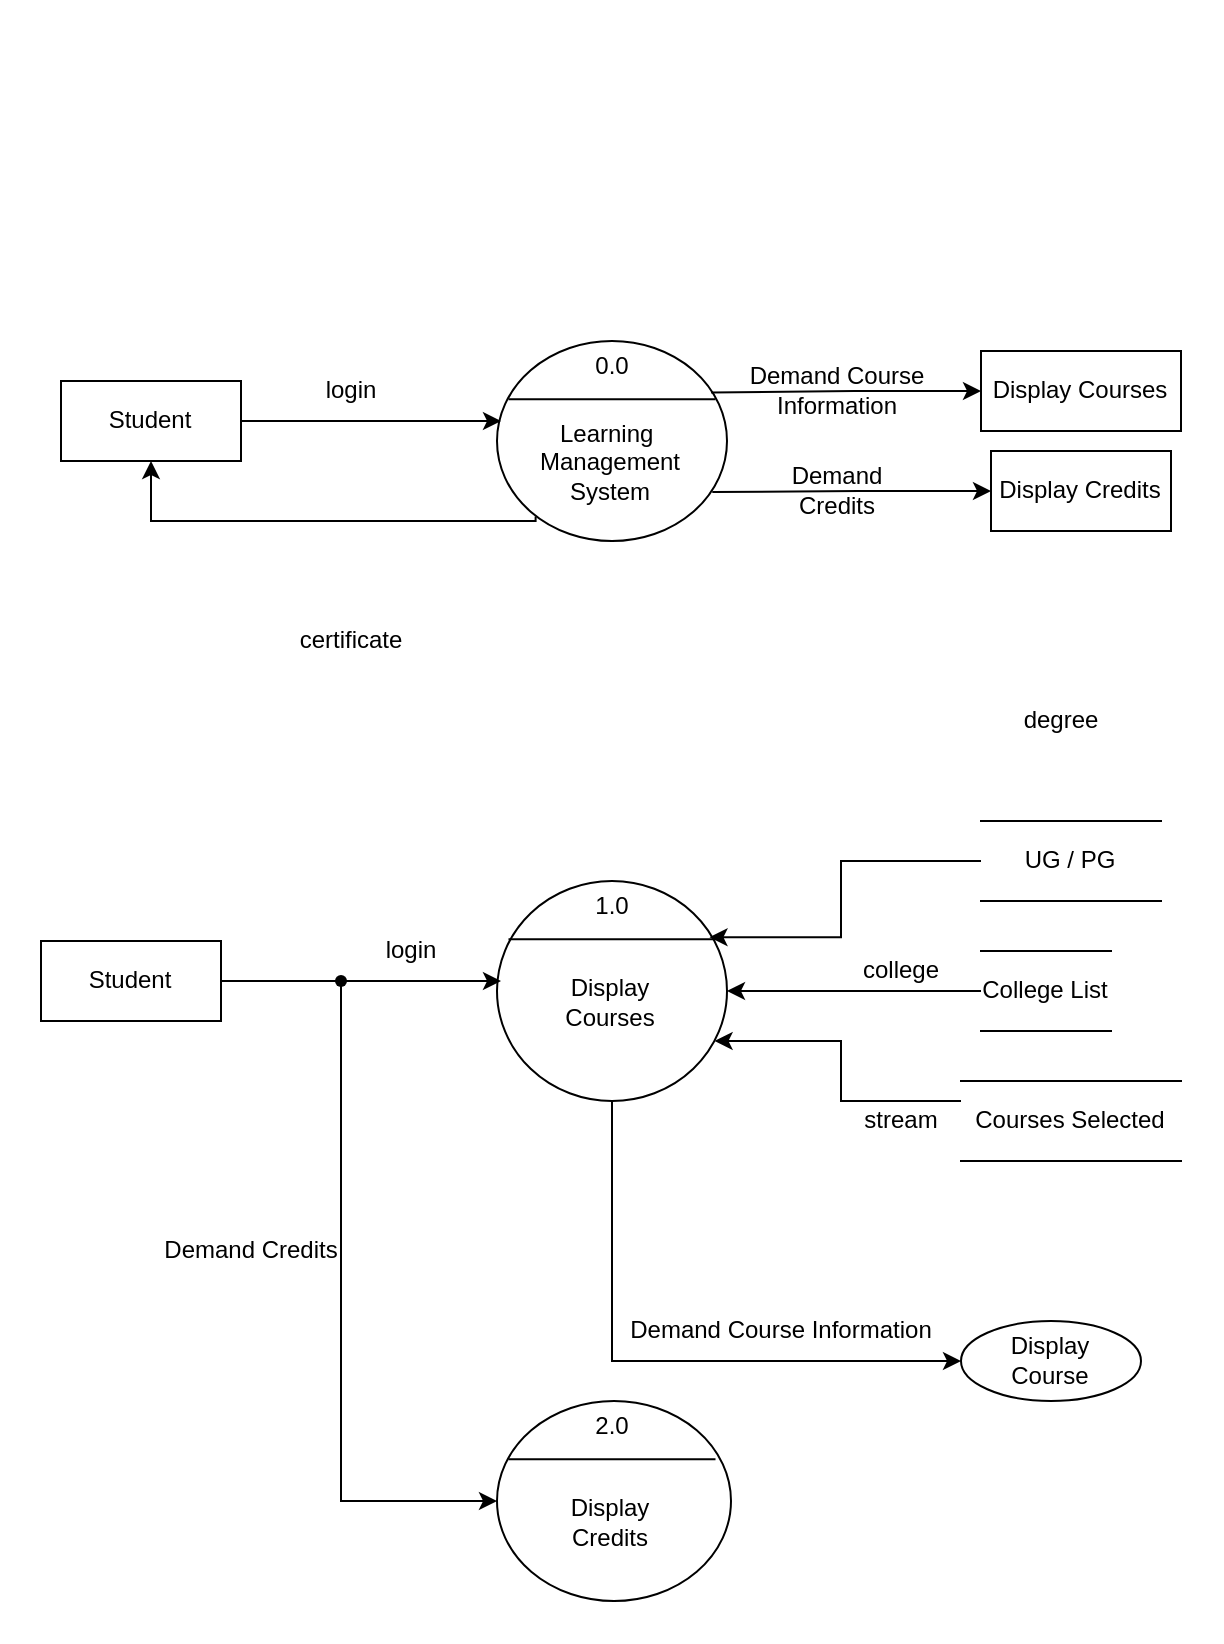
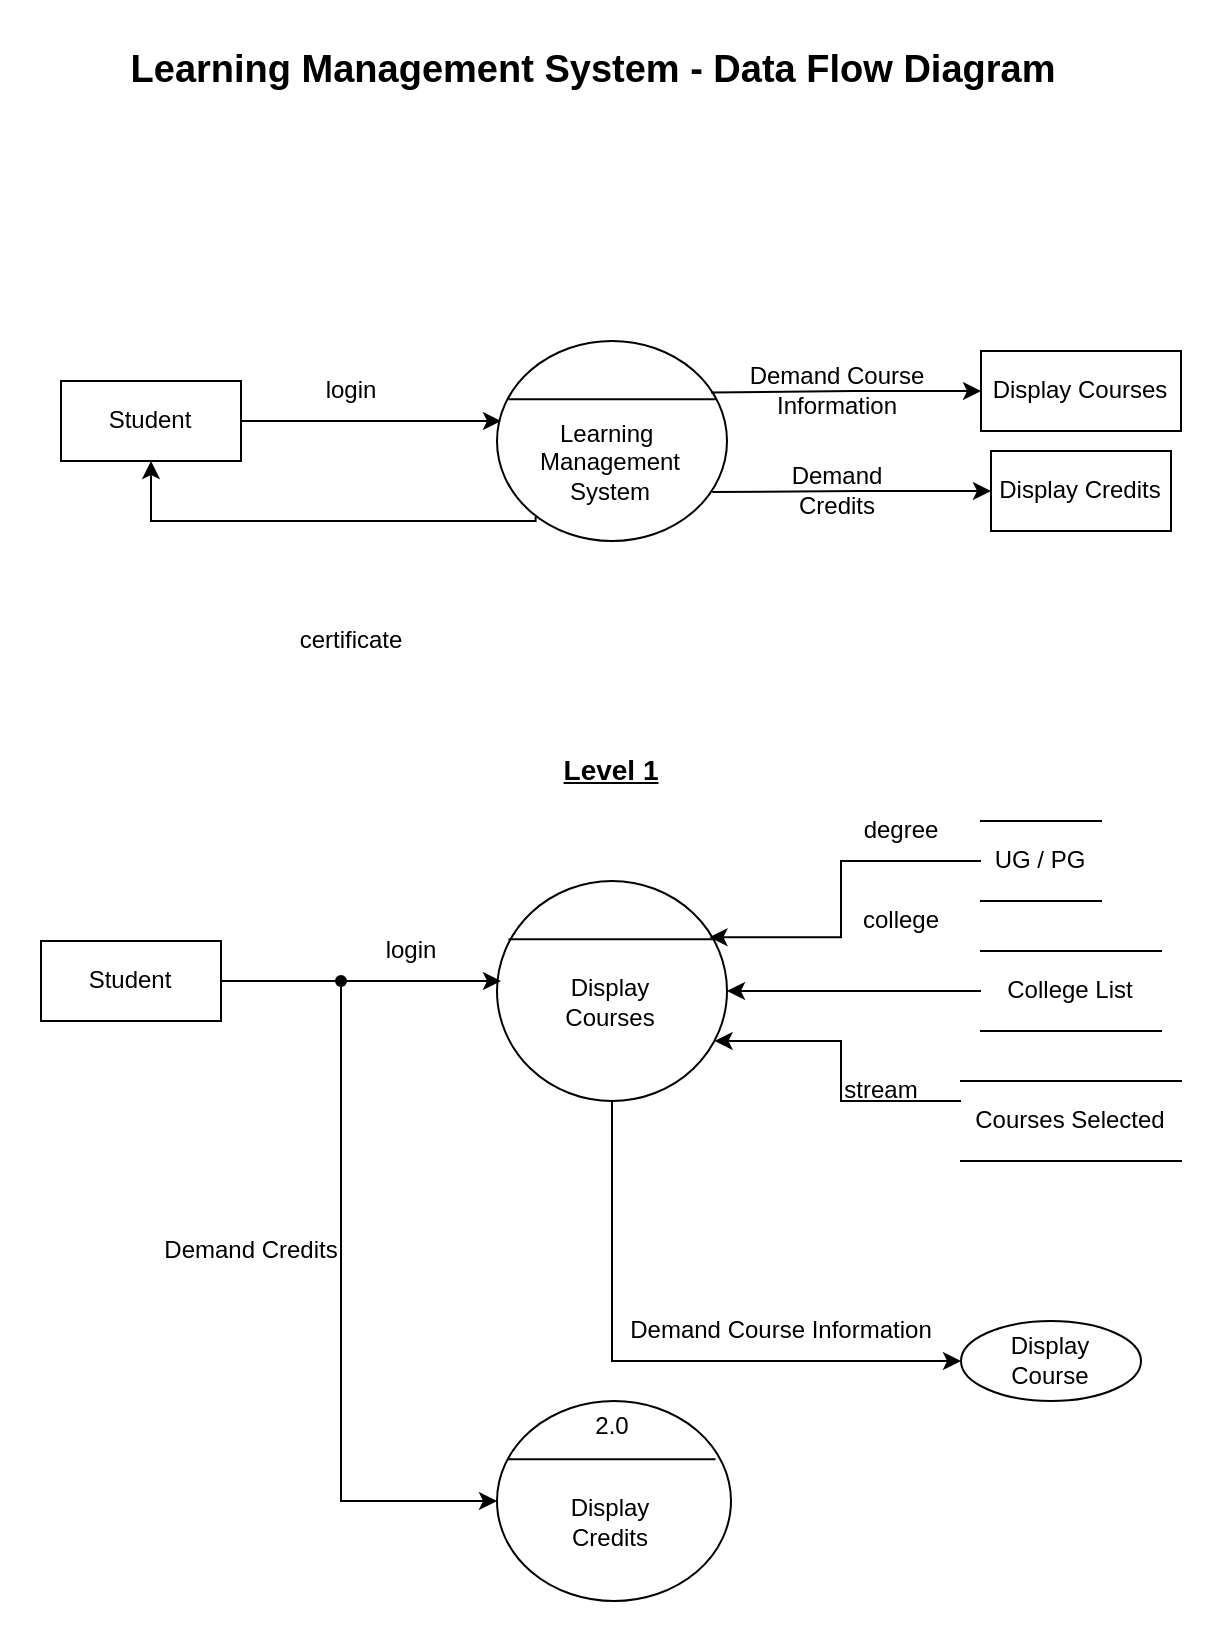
+ <mxCell id="2" value="Learning Management System - Data Flow Diagram" style="text;align=center;fontStyle=1;verticalAlign=middle;spacingLeft=3;spacingRight=3;strokeColor=none;rotatable=0;points=[[0,0.5],[1,0.5]];portConstraint=eastwest;html=1;fontSize=19;" vertex="1" parent="1"><mxGeometry x="66" y="20" width="459" height="30" as="geometry" /></mxCell>
- <mxCell id="4" value="0.0" style="html=1;strokeColor=none;fillColor=none;align=center;verticalAlign=middle;rotatable=0;whiteSpace=wrap;" vertex="1" parent="3"><mxGeometry x="25.556" width="63.889" height="25" as="geometry" /></mxCell>
- <mxCell id="42" value="degree" style="text;html=1;align=center;verticalAlign=middle;resizable=0;points=[];autosize=1;strokeColor=none;fillColor=none;" vertex="1" parent="1"><mxGeometry x="500" y="345" width="60" height="30" as="geometry" /></mxCell>
+ <mxCell id="42" value="degree" style="text;html=1;align=center;verticalAlign=middle;resizable=0;points=[];autosize=1;strokeColor=none;fillColor=none;" vertex="1" parent="1"><mxGeometry x="420" y="400" width="60" height="30" as="geometry" /></mxCell>
+ <mxCell id="33" value="Level 1" style="text;html=1;align=center;verticalAlign=middle;resizable=0;points=[];autosize=1;strokeColor=none;fillColor=none;fontStyle=5;fontSize=14;" vertex="1" parent="1"><mxGeometry x="270" y="370" width="70" height="30" as="geometry" /></mxCell>
- <mxCell id="26" value="UG / PG" style="shape=partialRectangle;whiteSpace=wrap;html=1;left=0;right=0;fillColor=none;" vertex="1" parent="1"><mxGeometry x="490" y="410" width="90" height="40" as="geometry" /></mxCell>
+ <mxCell id="26" value="UG / PG" style="shape=partialRectangle;whiteSpace=wrap;html=1;left=0;right=0;fillColor=none;" vertex="1" parent="1"><mxGeometry x="490" y="410" width="60" height="40" as="geometry" /></mxCell>
- <mxCell id="15" value="1.0" style="html=1;strokeColor=none;fillColor=none;align=center;verticalAlign=middle;rotatable=0;whiteSpace=wrap;" vertex="1" parent="14"><mxGeometry x="25.556" width="63.889" height="25" as="geometry" /></mxCell>
- <mxCell id="43" value="college" style="text;html=1;align=center;verticalAlign=middle;resizable=0;points=[];autosize=1;strokeColor=none;fillColor=none;" vertex="1" parent="1"><mxGeometry x="420" y="470" width="60" height="30" as="geometry" /></mxCell>
+ <mxCell id="43" value="college" style="text;html=1;align=center;verticalAlign=middle;resizable=0;points=[];autosize=1;strokeColor=none;fillColor=none;" vertex="1" parent="1"><mxGeometry x="420" y="445" width="60" height="30" as="geometry" /></mxCell>
- <mxCell id="28" value="College List" style="shape=partialRectangle;whiteSpace=wrap;html=1;left=0;right=0;fillColor=none;" vertex="1" parent="1"><mxGeometry x="490" y="475" width="65" height="40" as="geometry" /></mxCell>
+ <mxCell id="28" value="College List" style="shape=partialRectangle;whiteSpace=wrap;html=1;left=0;right=0;fillColor=none;" vertex="1" parent="1"><mxGeometry x="490" y="475" width="90" height="40" as="geometry" /></mxCell>
- <mxCell id="44" value="stream" style="text;html=1;align=center;verticalAlign=middle;resizable=0;points=[];autosize=1;strokeColor=none;fillColor=none;" vertex="1" parent="1"><mxGeometry x="420" y="545" width="60" height="30" as="geometry" /></mxCell>
+ <mxCell id="44" value="stream" style="text;html=1;align=center;verticalAlign=middle;resizable=0;points=[];autosize=1;strokeColor=none;fillColor=none;" vertex="1" parent="1"><mxGeometry x="410" y="530" width="60" height="30" as="geometry" /></mxCell>
